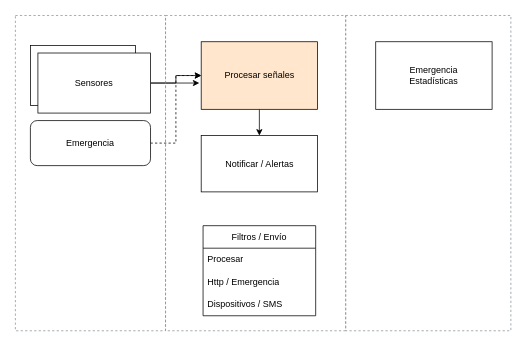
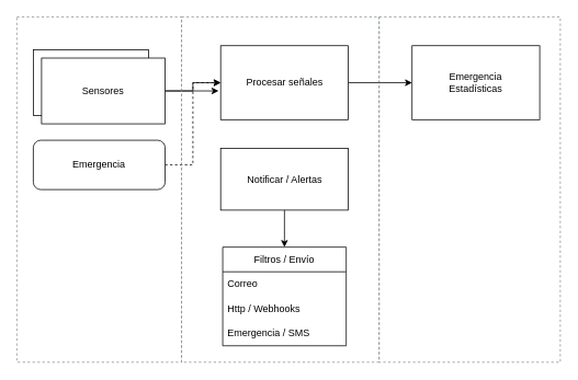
- <mxCell id="9" value="Procesar señales" style="rounded=0;whiteSpace=wrap;html=1;fillColor=#ffe6cc;" parent="1" vertex="1"><mxGeometry x="267.5" y="55" width="155" height="90" as="geometry" /></mxCell>
+ <mxCell id="9" value="Procesar señales" style="rounded=0;whiteSpace=wrap;html=1;" parent="1" vertex="1"><mxGeometry x="267.5" y="55" width="155" height="90" as="geometry" /></mxCell>
+ <mxCell id="8" style="edgeStyle=orthogonalEdgeStyle;rounded=0;orthogonalLoop=1;jettySize=auto;html=1;entryX=0;entryY=0.5;entryDx=0;entryDy=0;" parent="1" source="9" target="20" edge="1"><mxGeometry relative="1" as="geometry" /></mxCell>
- <mxCell id="7" style="edgeStyle=orthogonalEdgeStyle;rounded=0;orthogonalLoop=1;jettySize=auto;html=1;exitX=0.5;exitY=1;exitDx=0;exitDy=0;entryX=0.5;entryY=0;entryDx=0;entryDy=0;" parent="1" source="9" target="11" edge="1"><mxGeometry relative="1" as="geometry" /></mxCell>
- <mxCell id="17" value="Emergencia" style="rounded=1;whiteSpace=wrap;html=1;" parent="1" vertex="1"><mxGeometry x="40" y="160" width="160" height="60" as="geometry" /></mxCell>
+ <mxCell id="17" value="Emergencia" style="rounded=1;whiteSpace=wrap;html=1;" parent="1" vertex="1"><mxGeometry x="40" y="170" width="160" height="60" as="geometry" /></mxCell>
+ <mxCell id="10" style="edgeStyle=orthogonalEdgeStyle;rounded=0;orthogonalLoop=1;jettySize=auto;html=1;exitX=0.5;exitY=1;exitDx=0;exitDy=0;entryX=0.5;entryY=0;entryDx=0;entryDy=0;" parent="1" source="11" target="12" edge="1"><mxGeometry relative="1" as="geometry" /></mxCell>
- <mxCell id="13" value="Procesar" style="text;strokeColor=none;fillColor=none;align=left;verticalAlign=middle;spacingLeft=4;spacingRight=4;overflow=hidden;points=[[0,0.5],[1,0.5]];portConstraint=eastwest;rotatable=0;whiteSpace=wrap;html=1;" parent="12" vertex="1"><mxGeometry y="30" width="150" height="30" as="geometry" /></mxCell>
+ <mxCell id="13" value="Correo" style="text;strokeColor=none;fillColor=none;align=left;verticalAlign=middle;spacingLeft=4;spacingRight=4;overflow=hidden;points=[[0,0.5],[1,0.5]];portConstraint=eastwest;rotatable=0;whiteSpace=wrap;html=1;" parent="12" vertex="1"><mxGeometry y="30" width="150" height="30" as="geometry" /></mxCell>
- <mxCell id="14" value="Http / Emergencia" style="text;strokeColor=none;fillColor=none;align=left;verticalAlign=middle;spacingLeft=4;spacingRight=4;overflow=hidden;points=[[0,0.5],[1,0.5]];portConstraint=eastwest;rotatable=0;whiteSpace=wrap;html=1;" parent="12" vertex="1"><mxGeometry y="60" width="150" height="30" as="geometry" /></mxCell>
+ <mxCell id="14" value="Http / Webhooks" style="text;strokeColor=none;fillColor=none;align=left;verticalAlign=middle;spacingLeft=4;spacingRight=4;overflow=hidden;points=[[0,0.5],[1,0.5]];portConstraint=eastwest;rotatable=0;whiteSpace=wrap;html=1;" parent="12" vertex="1"><mxGeometry y="60" width="150" height="30" as="geometry" /></mxCell>
- <mxCell id="15" value="Dispositivos / SMS" style="text;strokeColor=none;fillColor=none;align=left;verticalAlign=middle;spacingLeft=4;spacingRight=4;overflow=hidden;points=[[0,0.5],[1,0.5]];portConstraint=eastwest;rotatable=0;whiteSpace=wrap;html=1;" parent="12" vertex="1"><mxGeometry y="90" width="150" height="30" as="geometry" /></mxCell>
+ <mxCell id="15" value="Emergencia / SMS" style="text;strokeColor=none;fillColor=none;align=left;verticalAlign=middle;spacingLeft=4;spacingRight=4;overflow=hidden;points=[[0,0.5],[1,0.5]];portConstraint=eastwest;rotatable=0;whiteSpace=wrap;html=1;" parent="12" vertex="1"><mxGeometry y="90" width="150" height="30" as="geometry" /></mxCell>
